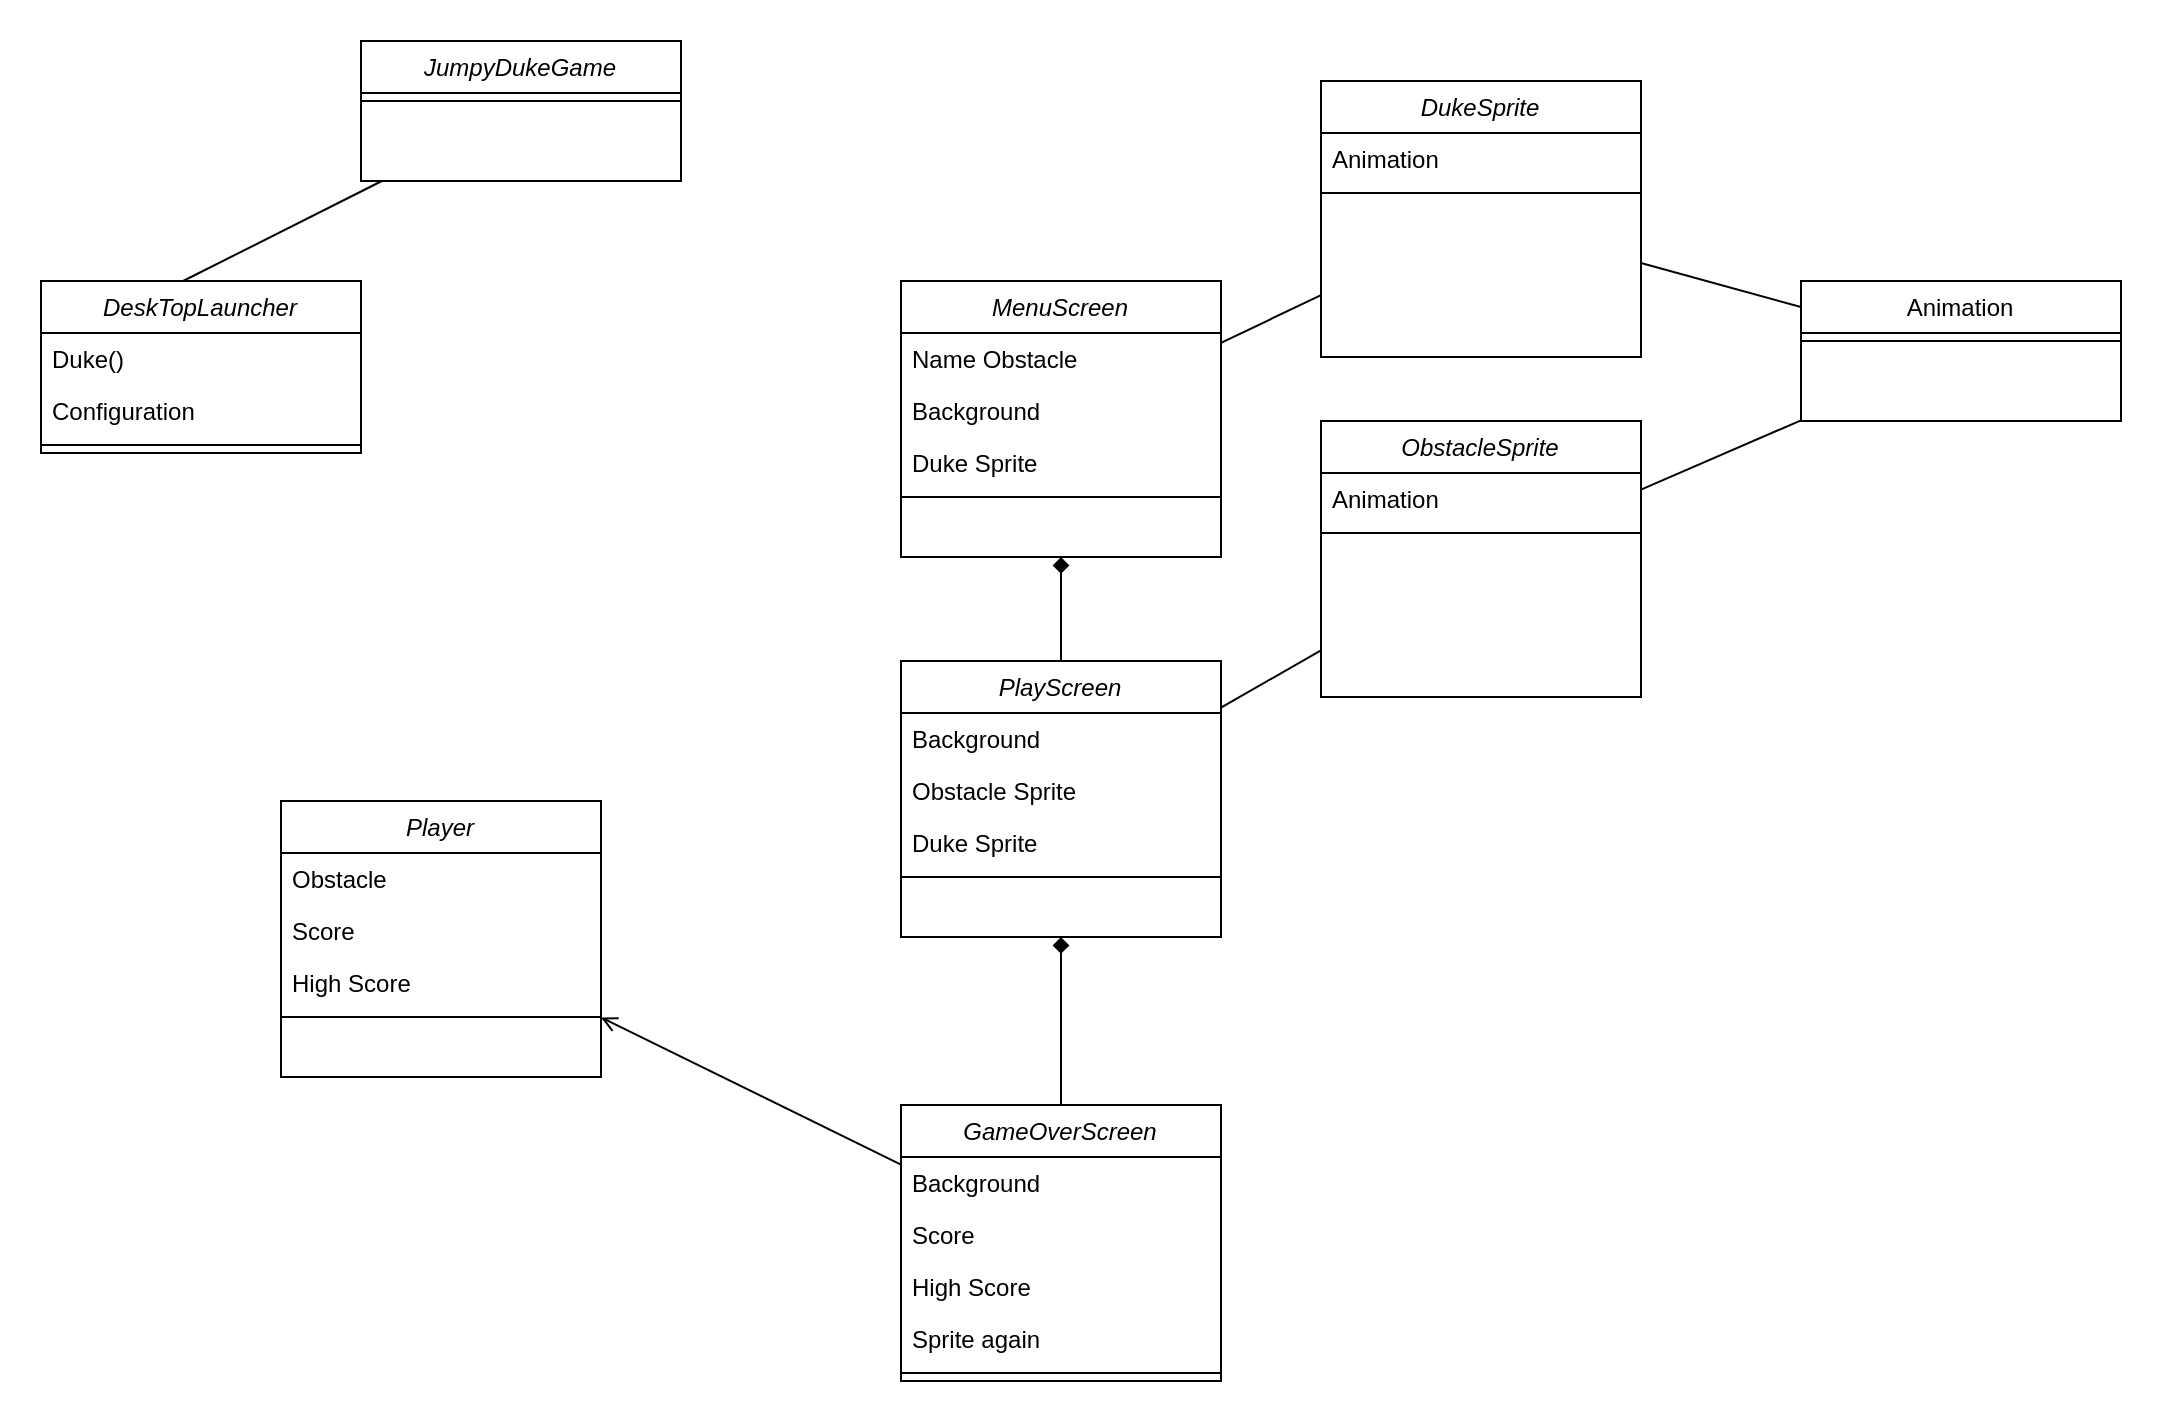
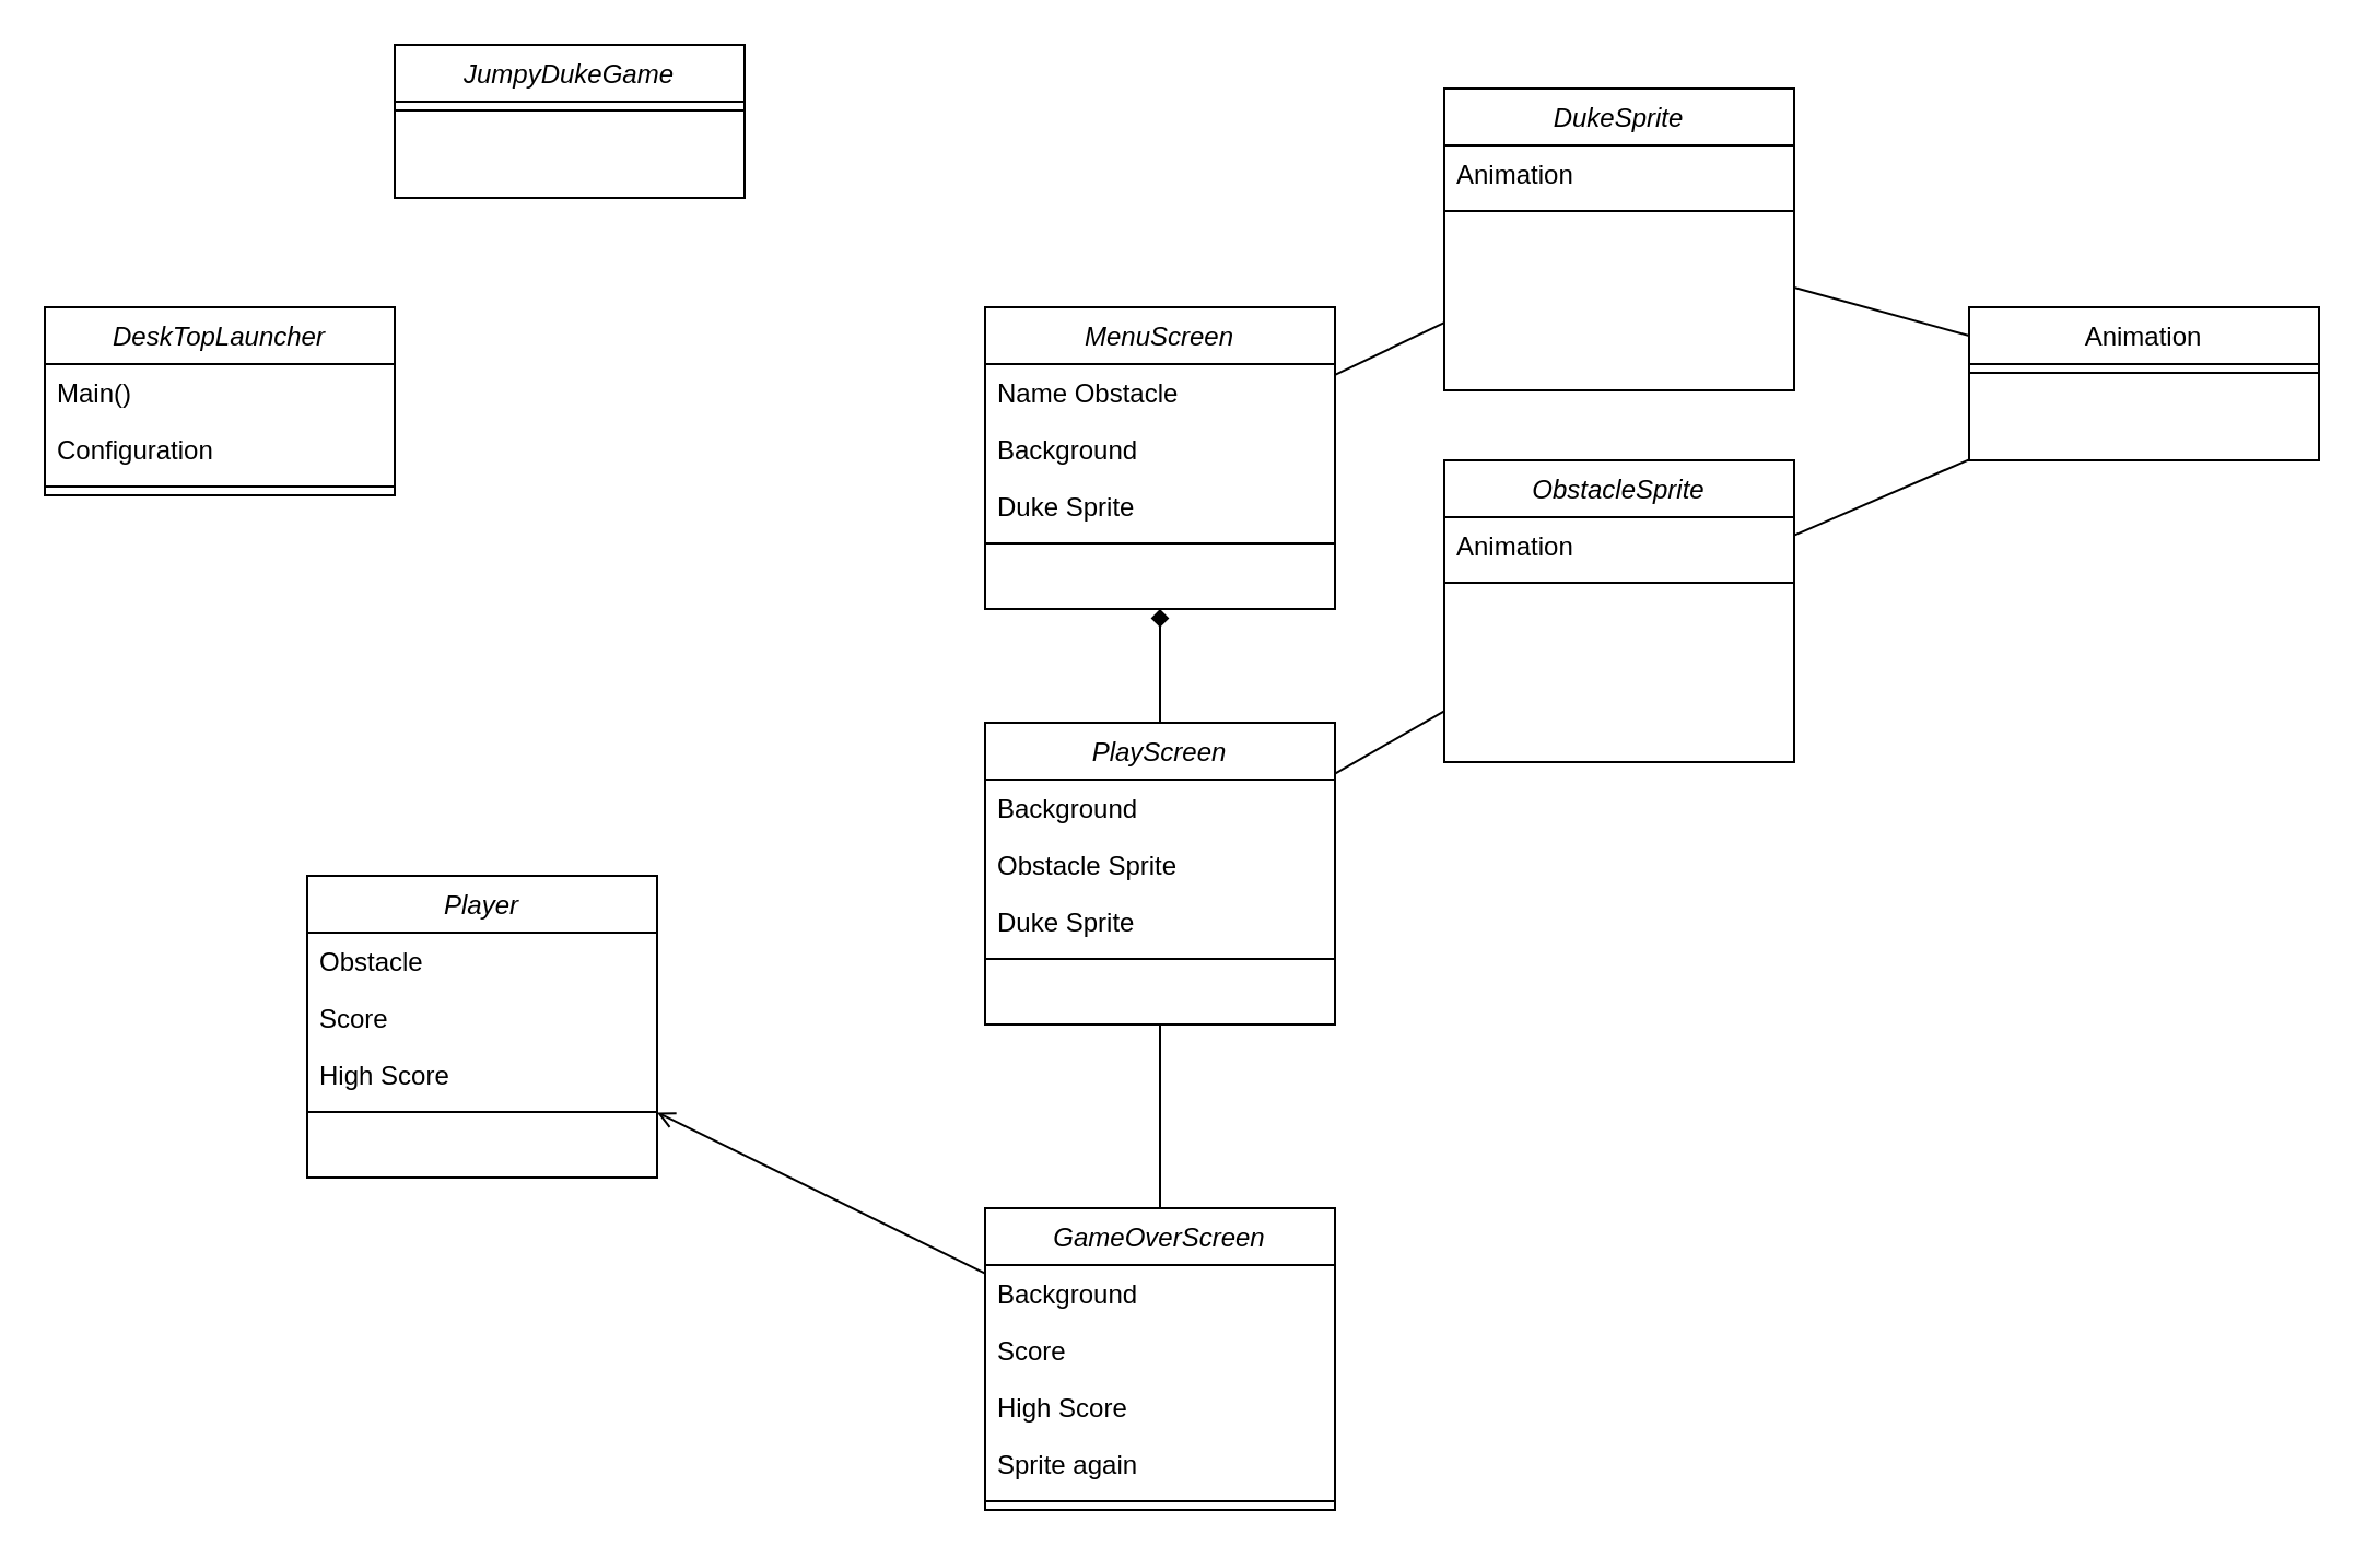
- <mxCell id="39" value="" style="endArrow=none;html=1;rounded=0;exitX=0.444;exitY=0;exitDx=0;exitDy=0;exitPerimeter=0;" edge="1" parent="1" source="35" target="2"><mxGeometry width="50" height="50" relative="1" as="geometry"><mxPoint x="400" y="340" as="sourcePoint" /><mxPoint x="450" y="290" as="targetPoint" /></mxGeometry></mxCell>
- <mxCell id="36" value="Duke()" style="text;align=left;verticalAlign=top;spacingLeft=4;spacingRight=4;overflow=hidden;rotatable=0;points=[[0,0.5],[1,0.5]];portConstraint=eastwest;rounded=0;shadow=0;html=0;" vertex="1" parent="35"><mxGeometry y="26" width="160" height="26" as="geometry" /></mxCell>
+ <mxCell id="36" value="Main()" style="text;align=left;verticalAlign=top;spacingLeft=4;spacingRight=4;overflow=hidden;rotatable=0;points=[[0,0.5],[1,0.5]];portConstraint=eastwest;rounded=0;shadow=0;html=0;" vertex="1" parent="35"><mxGeometry y="26" width="160" height="26" as="geometry" /></mxCell>
- <mxCell id="33" value="" style="endArrow=diamond;html=1;rounded=0;" edge="1" parent="1" source="27" target="16"><mxGeometry width="50" height="50" relative="1" as="geometry"><mxPoint x="400" y="622" as="sourcePoint" /><mxPoint x="530" y="460" as="targetPoint" /></mxGeometry></mxCell>
+ <mxCell id="33" value="" style="endArrow=none;html=1;rounded=0;" edge="1" parent="1" source="27" target="16"><mxGeometry width="50" height="50" relative="1" as="geometry"><mxPoint x="400" y="622" as="sourcePoint" /><mxPoint x="530" y="460" as="targetPoint" /></mxGeometry></mxCell>
